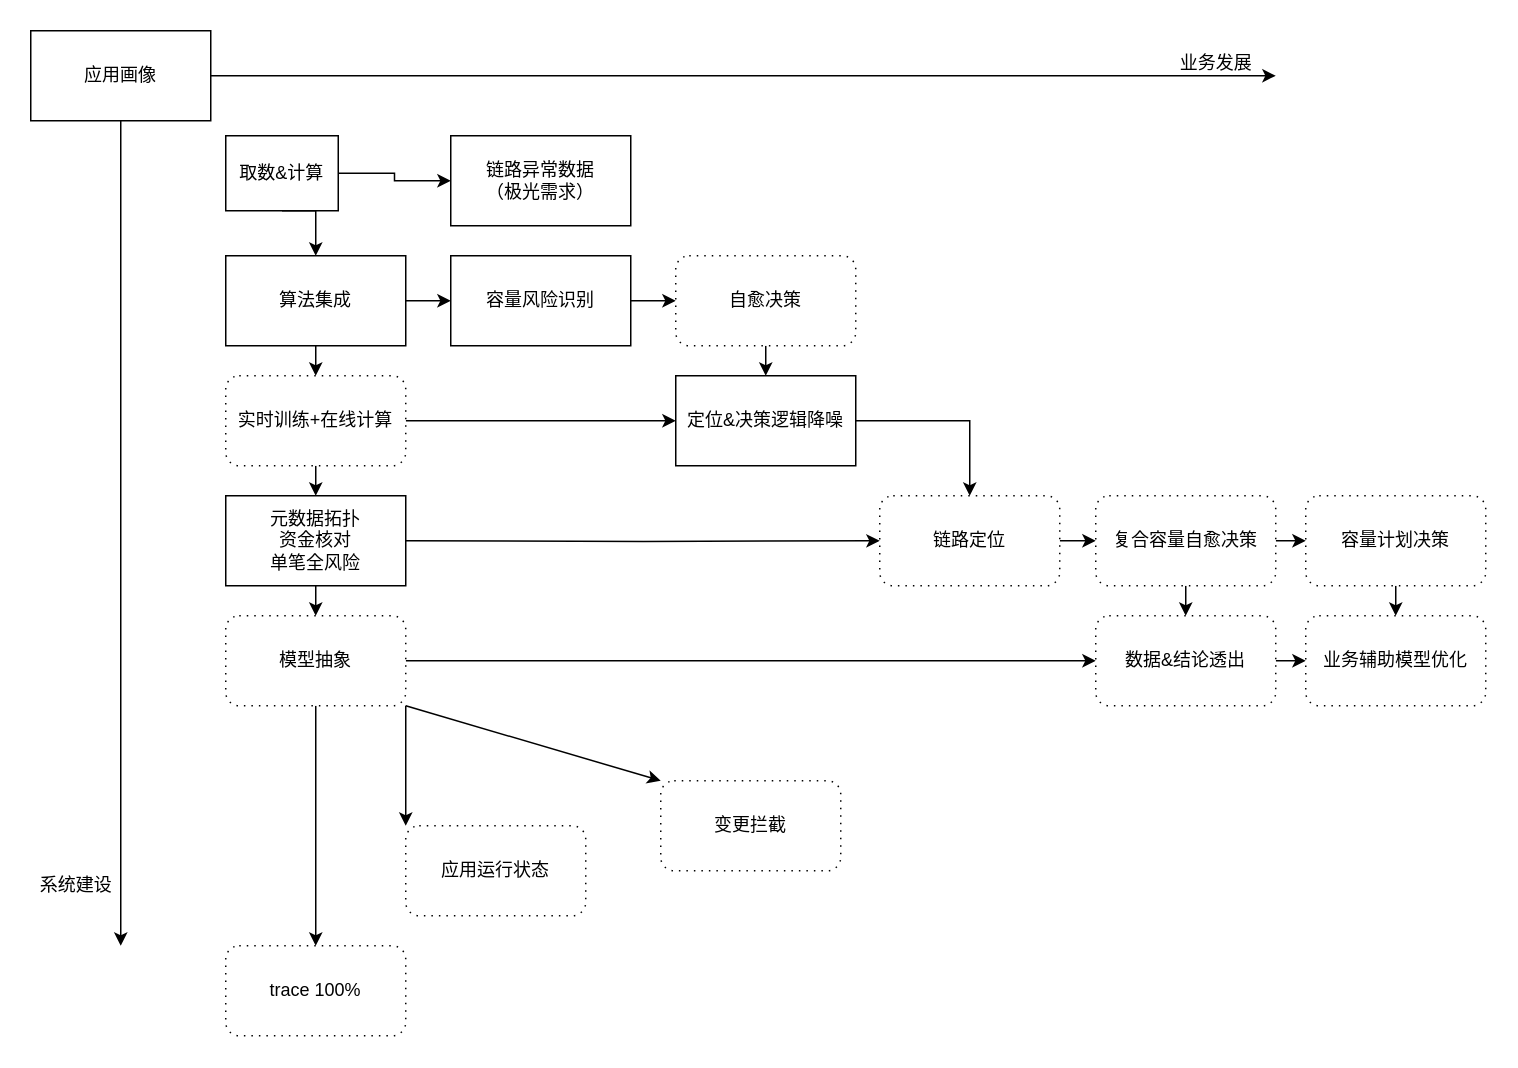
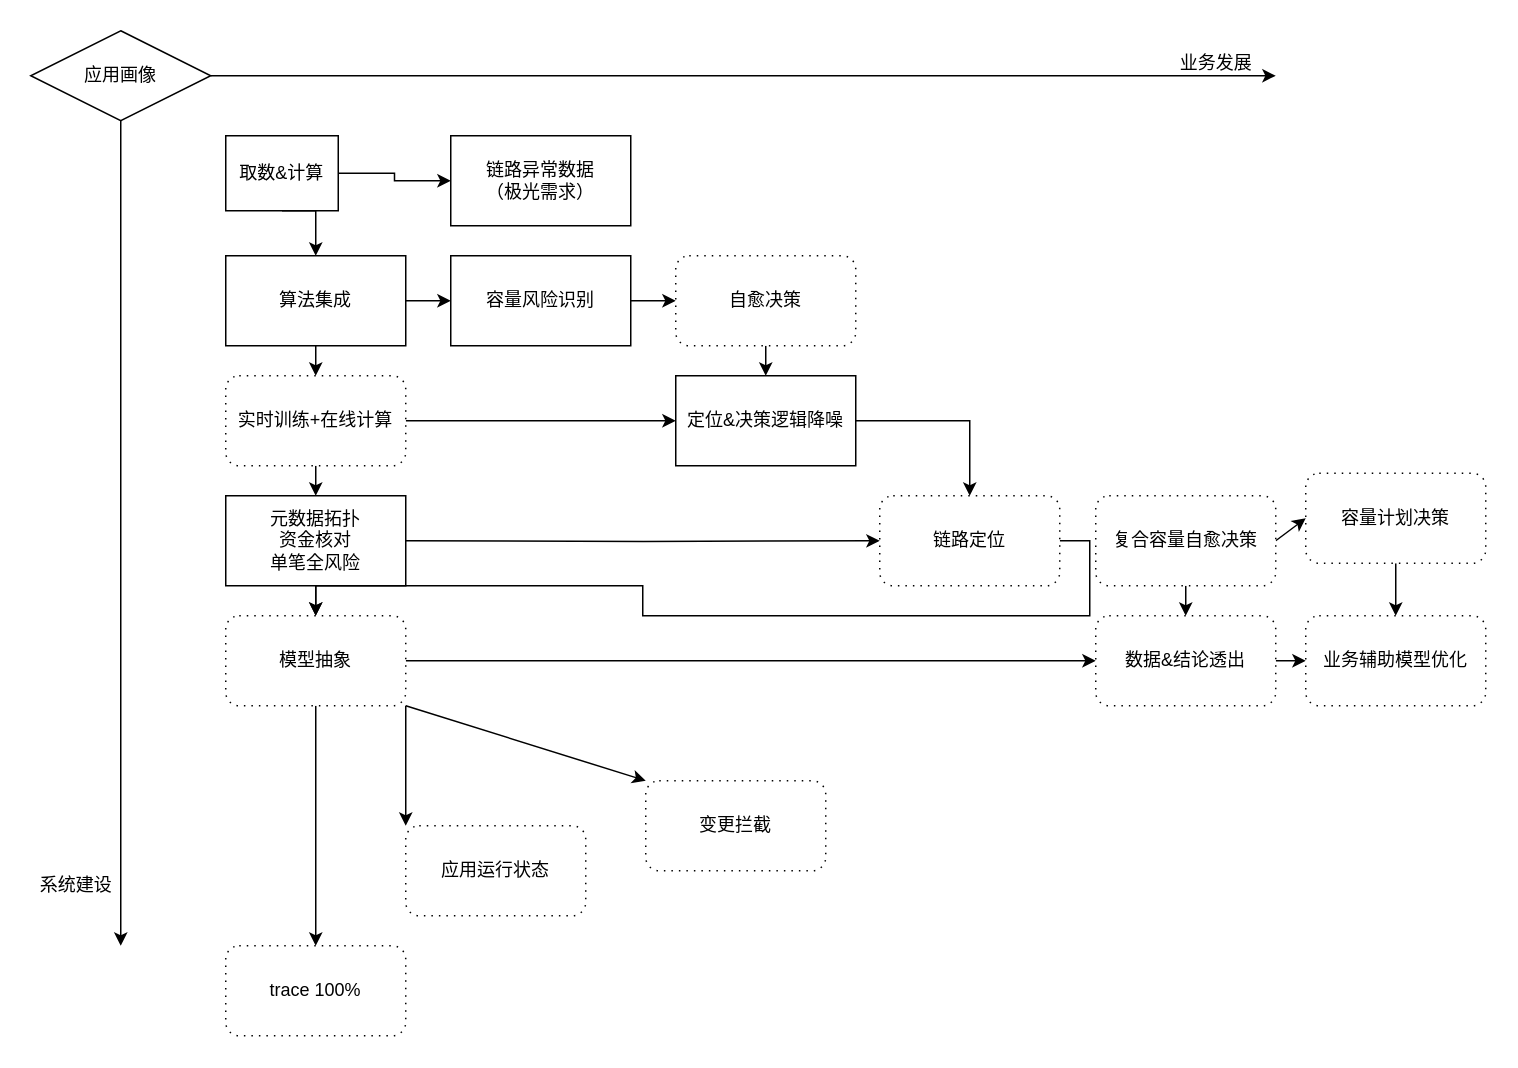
- <mxCell id="4" value="应用画像" style="rounded=0;whiteSpace=wrap;html=1;" vertex="1" parent="1"><mxGeometry x="20" y="20" width="120" height="60" as="geometry" /></mxCell>
+ <mxCell id="4" value="应用画像" style="rhombus;whiteSpace=wrap;html=1;" vertex="1" parent="1"><mxGeometry x="20" y="20" width="120" height="60" as="geometry" /></mxCell>
- <mxCell id="16" style="edgeStyle=orthogonalEdgeStyle;rounded=0;orthogonalLoop=1;jettySize=auto;html=1;exitX=1;exitY=0.5;exitDx=0;exitDy=0;entryX=0;entryY=0.5;entryDx=0;entryDy=0;" edge="1" parent="1" source="17" target="34"><mxGeometry relative="1" as="geometry" /></mxCell>
+ <mxCell id="16" style="edgeStyle=orthogonalEdgeStyle;rounded=0;orthogonalLoop=1;jettySize=auto;html=1;exitX=1;exitY=0.5;exitDx=0;exitDy=0;" edge="1" parent="1" source="17" target="15"><mxGeometry relative="1" as="geometry" /></mxCell>
- <mxCell id="31" value="&lt;span&gt;容量计划决策&lt;/span&gt;" style="shape=ext;rounded=1;html=1;whiteSpace=wrap;dashed=1;dashPattern=1 4;" vertex="1" parent="1"><mxGeometry x="870" y="330" width="120" height="60" as="geometry" /></mxCell>
+ <mxCell id="31" value="&lt;span&gt;容量计划决策&lt;/span&gt;" style="shape=ext;rounded=1;html=1;whiteSpace=wrap;dashed=1;dashPattern=1 4;" vertex="1" parent="1"><mxGeometry x="870" y="315" width="120" height="60" as="geometry" /></mxCell>
- <mxCell id="37" value="&lt;span&gt;变更拦截&lt;/span&gt;" style="shape=ext;rounded=1;html=1;whiteSpace=wrap;dashed=1;dashPattern=1 4;" vertex="1" parent="1"><mxGeometry x="440" y="520" width="120" height="60" as="geometry" /></mxCell>
+ <mxCell id="37" value="&lt;span&gt;变更拦截&lt;/span&gt;" style="shape=ext;rounded=1;html=1;whiteSpace=wrap;dashed=1;dashPattern=1 4;" vertex="1" parent="1"><mxGeometry x="430" y="520" width="120" height="60" as="geometry" /></mxCell>
